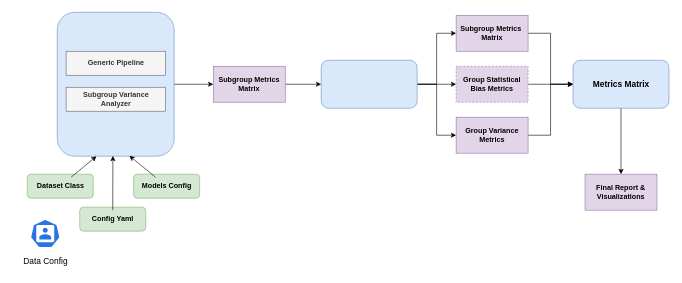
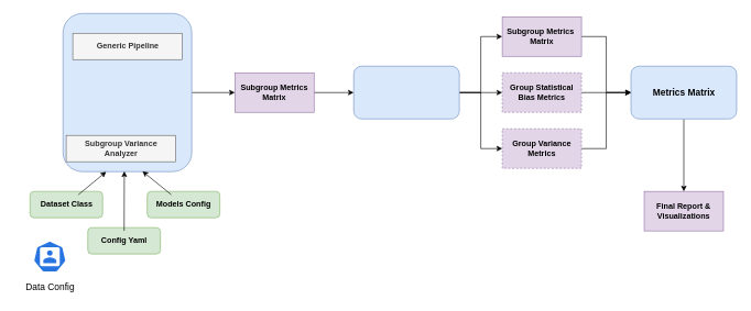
- <mxCell id="26" value="&lt;b&gt;Generic Pipeline&lt;/b&gt;" style="rounded=0;whiteSpace=wrap;html=1;fillColor=#f5f5f5;fontColor=#333333;strokeColor=#666666;" vertex="1" parent="1"><mxGeometry x="109.5" y="85" width="165.5" height="40" as="geometry" /></mxCell>
+ <mxCell id="26" value="&lt;b&gt;Generic Pipeline&lt;/b&gt;" style="rounded=0;whiteSpace=wrap;html=1;fillColor=#f5f5f5;fontColor=#333333;strokeColor=#666666;" vertex="1" parent="1"><mxGeometry x="109.5" y="50" width="165.5" height="40" as="geometry" /></mxCell>
- <mxCell id="5" value="&lt;div&gt;&lt;b&gt;Subgroup Variance &lt;br&gt;&lt;/b&gt;&lt;/div&gt;&lt;div&gt;&lt;b&gt;Analyzer&lt;/b&gt;&lt;/div&gt;" style="rounded=0;whiteSpace=wrap;html=1;fillColor=#f5f5f5;fontColor=#333333;strokeColor=#666666;" parent="1" vertex="1"><mxGeometry x="109.5" y="145" width="165.5" height="40" as="geometry" /></mxCell>
+ <mxCell id="5" value="&lt;div&gt;&lt;b&gt;Subgroup Variance &lt;br&gt;&lt;/b&gt;&lt;/div&gt;&lt;div&gt;&lt;b&gt;Analyzer&lt;/b&gt;&lt;/div&gt;" style="rounded=0;whiteSpace=wrap;html=1;fillColor=#f5f5f5;fontColor=#333333;strokeColor=#666666;" parent="1" vertex="1"><mxGeometry x="99.5" y="205" width="165.5" height="40" as="geometry" /></mxCell>
- <mxCell id="17" value="&lt;b&gt;Group&lt;/b&gt; &lt;b&gt;Variance Metrics&lt;/b&gt;" style="rounded=0;whiteSpace=wrap;html=1;fillColor=#e1d5e7;strokeColor=#9673a6;" parent="1" vertex="1"><mxGeometry x="760" y="195" width="120" height="60" as="geometry" /></mxCell>
+ <mxCell id="17" value="&lt;b&gt;Group&lt;/b&gt; &lt;b&gt;Variance Metrics&lt;/b&gt;" style="rounded=0;whiteSpace=wrap;html=1;fillColor=#e1d5e7;strokeColor=#9673a6;dashed=1;" parent="1" vertex="1"><mxGeometry x="760" y="195" width="120" height="60" as="geometry" /></mxCell>
